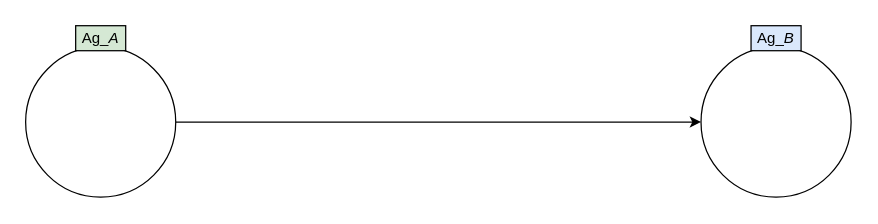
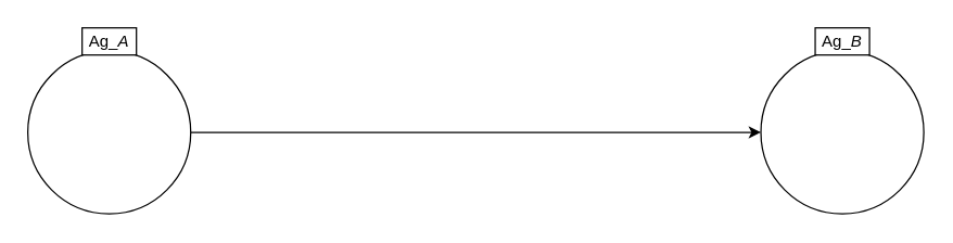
- <mxCell id="5" value="Ag_&lt;i&gt;A&lt;/i&gt;" style="rounded=0;whiteSpace=wrap;html=1;fillColor=#d5e8d4;" vertex="1" parent="1"><mxGeometry x="60" y="20" width="40" height="20" as="geometry" /></mxCell>
+ <mxCell id="5" value="Ag_&lt;i&gt;A&lt;/i&gt;" style="rounded=0;whiteSpace=wrap;html=1;" vertex="1" parent="1"><mxGeometry x="60" y="20" width="40" height="20" as="geometry" /></mxCell>
- <mxCell id="6" value="Ag_&lt;i&gt;B&lt;/i&gt;" style="rounded=0;whiteSpace=wrap;html=1;fillColor=#dae8fc;" vertex="1" parent="1"><mxGeometry x="600" y="20" width="40" height="20" as="geometry" /></mxCell>
+ <mxCell id="6" value="Ag_&lt;i&gt;B&lt;/i&gt;" style="rounded=0;whiteSpace=wrap;html=1;" vertex="1" parent="1"><mxGeometry x="600" y="20" width="40" height="20" as="geometry" /></mxCell>
